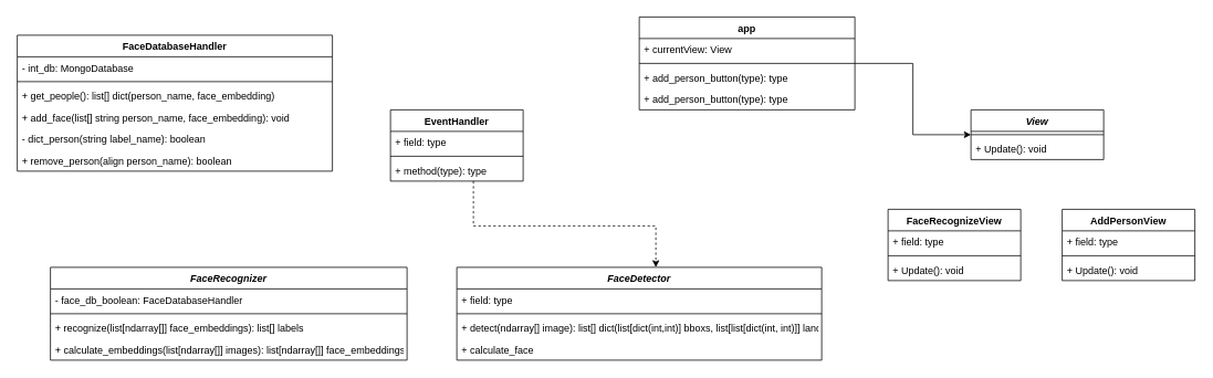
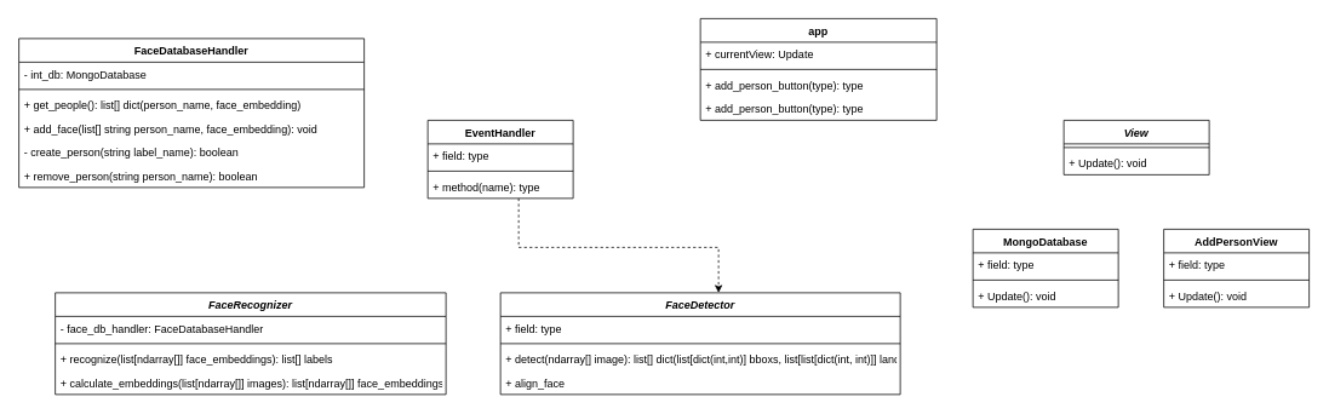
- <mxCell id="21" value="+ currentView: View" style="text;strokeColor=none;fillColor=none;align=left;verticalAlign=top;spacingLeft=4;spacingRight=4;overflow=hidden;rotatable=0;points=[[0,0.5],[1,0.5]];portConstraint=eastwest;" vertex="1" parent="20"><mxGeometry y="26" width="260" height="26" as="geometry" /></mxCell>
+ <mxCell id="21" value="+ currentView: Update" style="text;strokeColor=none;fillColor=none;align=left;verticalAlign=top;spacingLeft=4;spacingRight=4;overflow=hidden;rotatable=0;points=[[0,0.5],[1,0.5]];portConstraint=eastwest;" vertex="1" parent="20"><mxGeometry y="26" width="260" height="26" as="geometry" /></mxCell>
- <mxCell id="19" style="edgeStyle=orthogonalEdgeStyle;rounded=0;orthogonalLoop=1;jettySize=auto;html=1;" edge="1" parent="1" source="20" target="30"><mxGeometry relative="1" as="geometry" /></mxCell>
- <mxCell id="12" value="- dict_person(string label_name): boolean" style="text;strokeColor=none;fillColor=none;align=left;verticalAlign=top;spacingLeft=4;spacingRight=4;overflow=hidden;rotatable=0;points=[[0,0.5],[1,0.5]];portConstraint=eastwest;" vertex="1" parent="7"><mxGeometry y="112" width="380" height="26" as="geometry" /></mxCell>
+ <mxCell id="12" value="- create_person(string label_name): boolean" style="text;strokeColor=none;fillColor=none;align=left;verticalAlign=top;spacingLeft=4;spacingRight=4;overflow=hidden;rotatable=0;points=[[0,0.5],[1,0.5]];portConstraint=eastwest;" vertex="1" parent="7"><mxGeometry y="112" width="380" height="26" as="geometry" /></mxCell>
- <mxCell id="13" value="+ remove_person(align person_name): boolean" style="text;strokeColor=none;fillColor=none;align=left;verticalAlign=top;spacingLeft=4;spacingRight=4;overflow=hidden;rotatable=0;points=[[0,0.5],[1,0.5]];portConstraint=eastwest;" vertex="1" parent="7"><mxGeometry y="138" width="380" height="26" as="geometry" /></mxCell>
+ <mxCell id="13" value="+ remove_person(string person_name): boolean" style="text;strokeColor=none;fillColor=none;align=left;verticalAlign=top;spacingLeft=4;spacingRight=4;overflow=hidden;rotatable=0;points=[[0,0.5],[1,0.5]];portConstraint=eastwest;" vertex="1" parent="7"><mxGeometry y="138" width="380" height="26" as="geometry" /></mxCell>
- <mxCell id="29" value="+ method(type): type" style="text;strokeColor=none;fillColor=none;align=left;verticalAlign=top;spacingLeft=4;spacingRight=4;overflow=hidden;rotatable=0;points=[[0,0.5],[1,0.5]];portConstraint=eastwest;" vertex="1" parent="26"><mxGeometry y="60" width="160" height="26" as="geometry" /></mxCell>
+ <mxCell id="29" value="+ method(name): type" style="text;strokeColor=none;fillColor=none;align=left;verticalAlign=top;spacingLeft=4;spacingRight=4;overflow=hidden;rotatable=0;points=[[0,0.5],[1,0.5]];portConstraint=eastwest;" vertex="1" parent="26"><mxGeometry y="60" width="160" height="26" as="geometry" /></mxCell>
- <mxCell id="37" value="FaceRecognizeView" style="swimlane;fontStyle=1;align=center;verticalAlign=top;childLayout=stackLayout;horizontal=1;startSize=26;horizontalStack=0;resizeParent=1;resizeParentMax=0;resizeLast=0;collapsible=1;marginBottom=0;rounded=0;" vertex="1" parent="1"><mxGeometry x="1070" y="252" width="160" height="86" as="geometry" /></mxCell>
+ <mxCell id="37" value="MongoDatabase" style="swimlane;fontStyle=1;align=center;verticalAlign=top;childLayout=stackLayout;horizontal=1;startSize=26;horizontalStack=0;resizeParent=1;resizeParentMax=0;resizeLast=0;collapsible=1;marginBottom=0;rounded=0;" vertex="1" parent="1"><mxGeometry x="1070" y="252" width="160" height="86" as="geometry" /></mxCell>
- <mxCell id="3" value="- face_db_boolean: FaceDatabaseHandler" style="text;strokeColor=none;fillColor=none;align=left;verticalAlign=top;spacingLeft=4;spacingRight=4;overflow=hidden;rotatable=0;points=[[0,0.5],[1,0.5]];portConstraint=eastwest;" vertex="1" parent="2"><mxGeometry y="26" width="430" height="26" as="geometry" /></mxCell>
+ <mxCell id="3" value="- face_db_handler: FaceDatabaseHandler" style="text;strokeColor=none;fillColor=none;align=left;verticalAlign=top;spacingLeft=4;spacingRight=4;overflow=hidden;rotatable=0;points=[[0,0.5],[1,0.5]];portConstraint=eastwest;" vertex="1" parent="2"><mxGeometry y="26" width="430" height="26" as="geometry" /></mxCell>
- <mxCell id="18" value="+ calculate_face" style="text;strokeColor=none;fillColor=none;align=left;verticalAlign=top;spacingLeft=4;spacingRight=4;overflow=hidden;rotatable=0;points=[[0,0.5],[1,0.5]];portConstraint=eastwest;" vertex="1" parent="14"><mxGeometry y="86" width="440" height="26" as="geometry" /></mxCell>
+ <mxCell id="18" value="+ align_face" style="text;strokeColor=none;fillColor=none;align=left;verticalAlign=top;spacingLeft=4;spacingRight=4;overflow=hidden;rotatable=0;points=[[0,0.5],[1,0.5]];portConstraint=eastwest;" vertex="1" parent="14"><mxGeometry y="86" width="440" height="26" as="geometry" /></mxCell>
